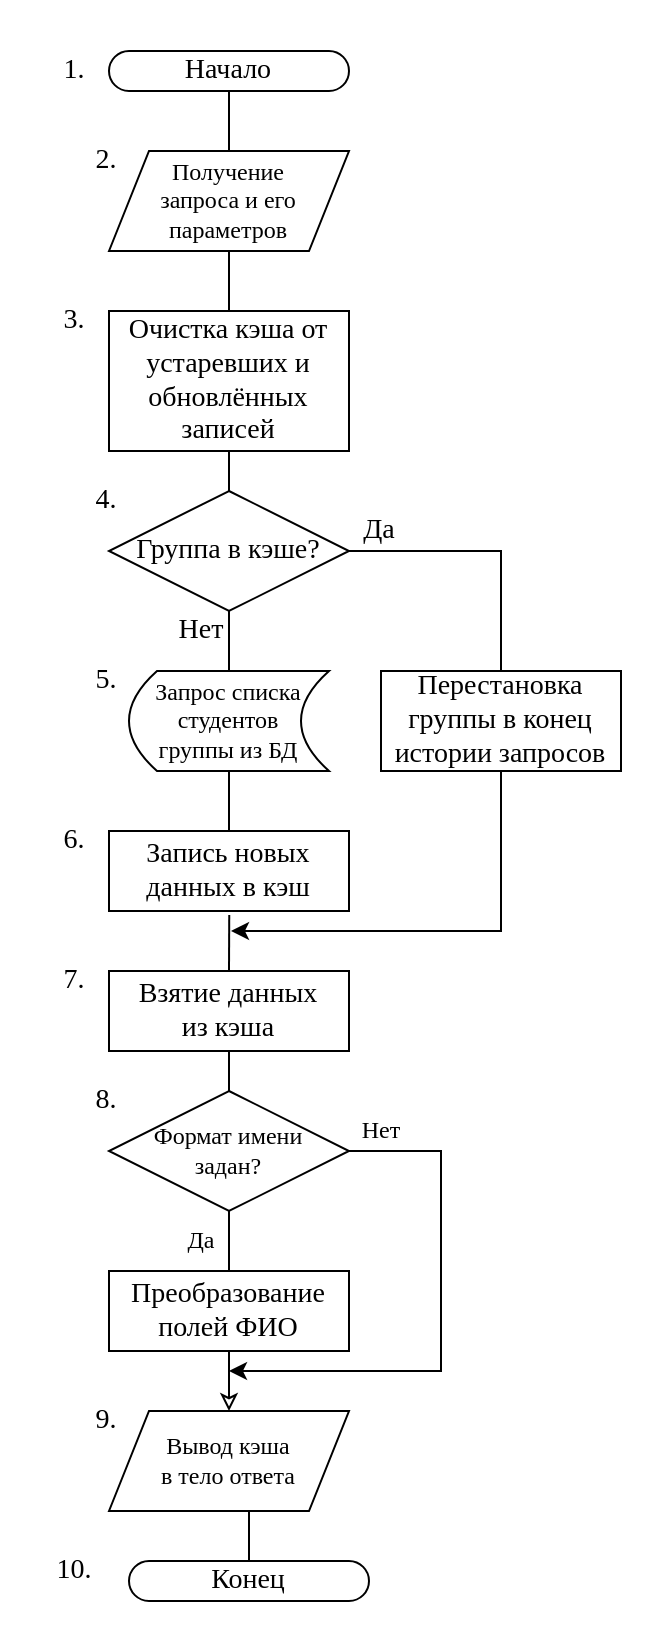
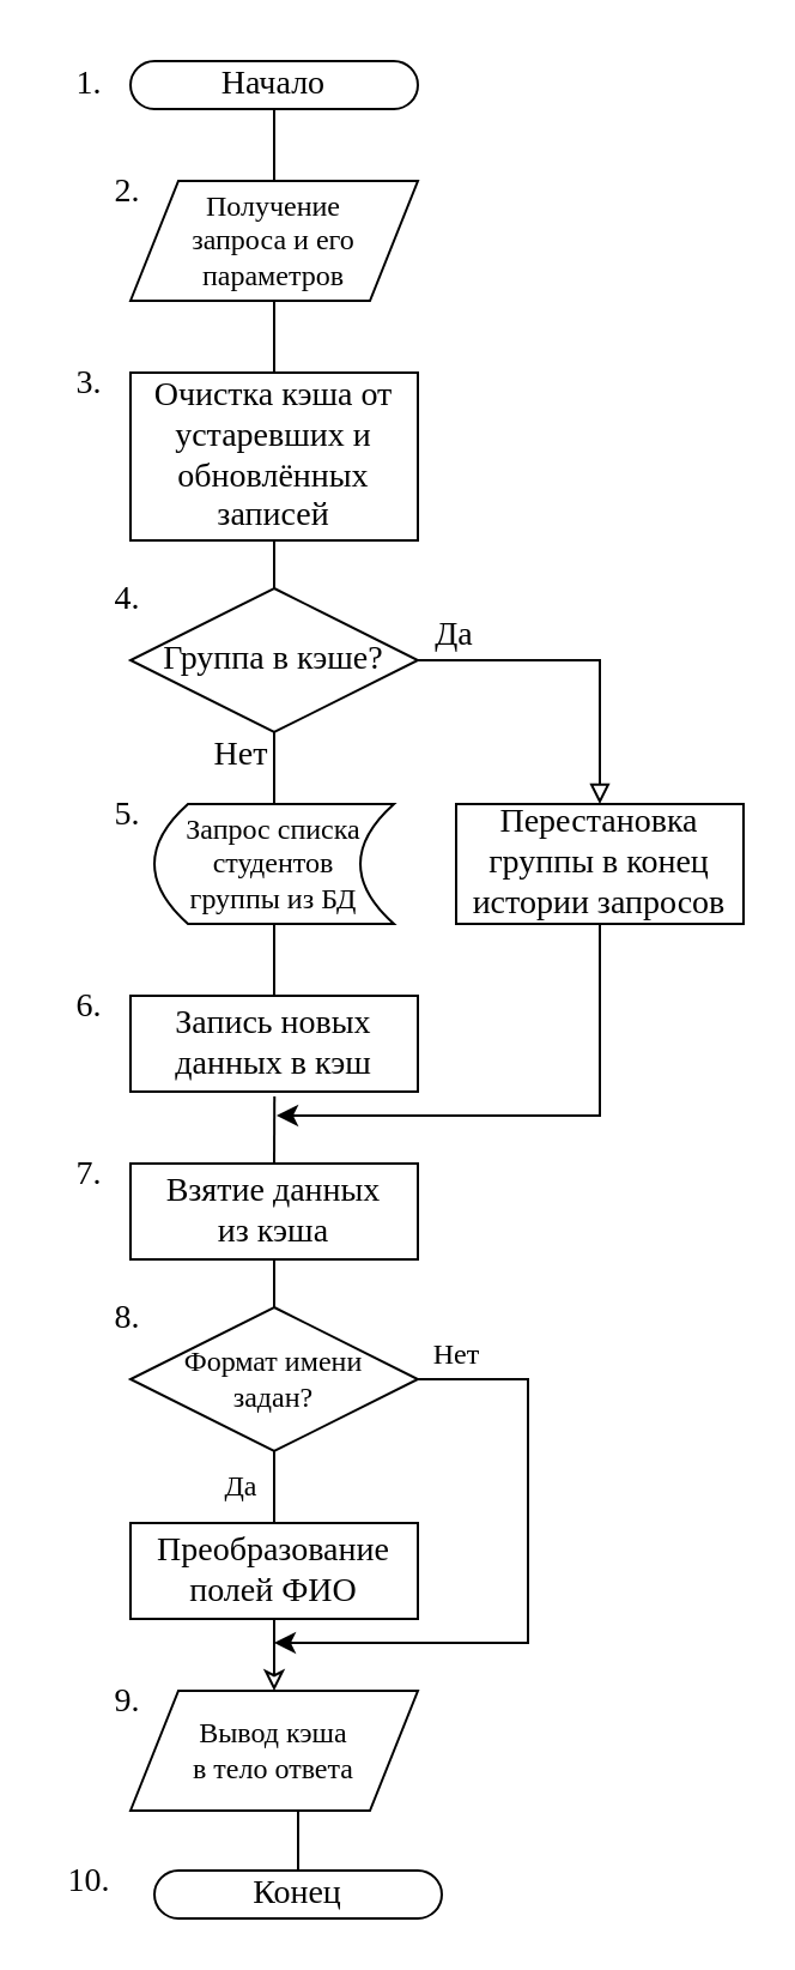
- <mxCell id="6" value="Да" style="edgeStyle=orthogonalEdgeStyle;rounded=0;orthogonalLoop=1;jettySize=auto;html=1;exitX=1;exitY=0.5;exitDx=0;exitDy=0;fontFamily=Times New Roman;fontSize=14;endArrow=none;endFill=0;entryX=0.5;entryY=0;entryDx=0;entryDy=0;" parent="1" source="8" target="22" edge="1"><mxGeometry x="-0.781" y="10" relative="1" as="geometry"><mxPoint as="offset" /><mxPoint x="114" y="495" as="targetPoint" /><Array as="points"><mxPoint x="250" y="275" /></Array></mxGeometry></mxCell>
+ <mxCell id="6" value="Да" style="edgeStyle=orthogonalEdgeStyle;rounded=0;orthogonalLoop=1;jettySize=auto;html=1;exitX=1;exitY=0.5;exitDx=0;exitDy=0;fontFamily=Times New Roman;fontSize=14;endArrow=block;endFill=0;entryX=0.5;entryY=0;entryDx=0;entryDy=0;" parent="1" source="8" target="22" edge="1"><mxGeometry x="-0.781" y="10" relative="1" as="geometry"><mxPoint as="offset" /><mxPoint x="114" y="495" as="targetPoint" /><Array as="points"><mxPoint x="250" y="275" /></Array></mxGeometry></mxCell>
